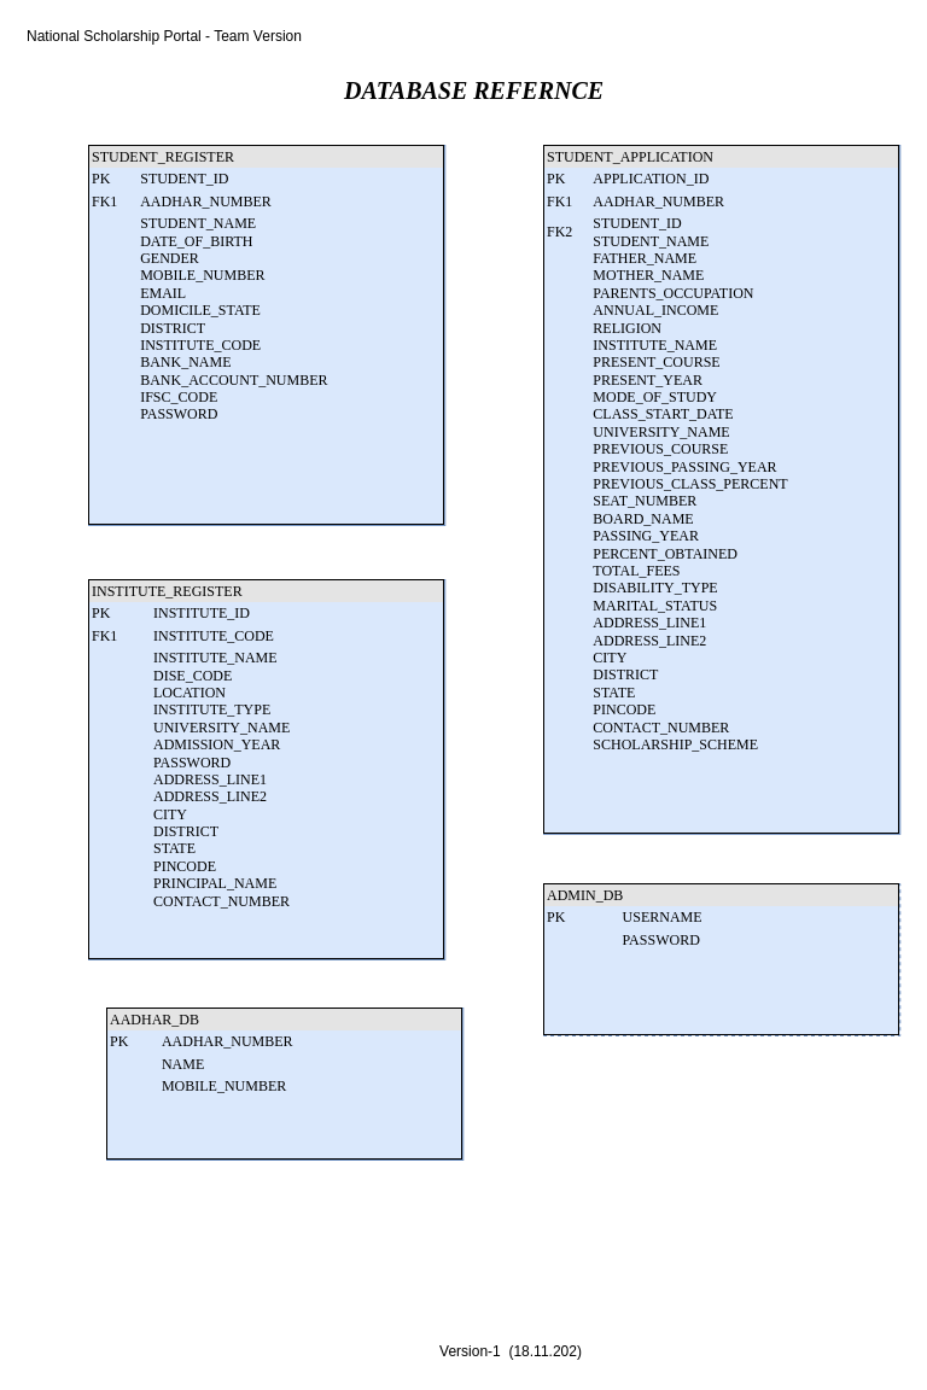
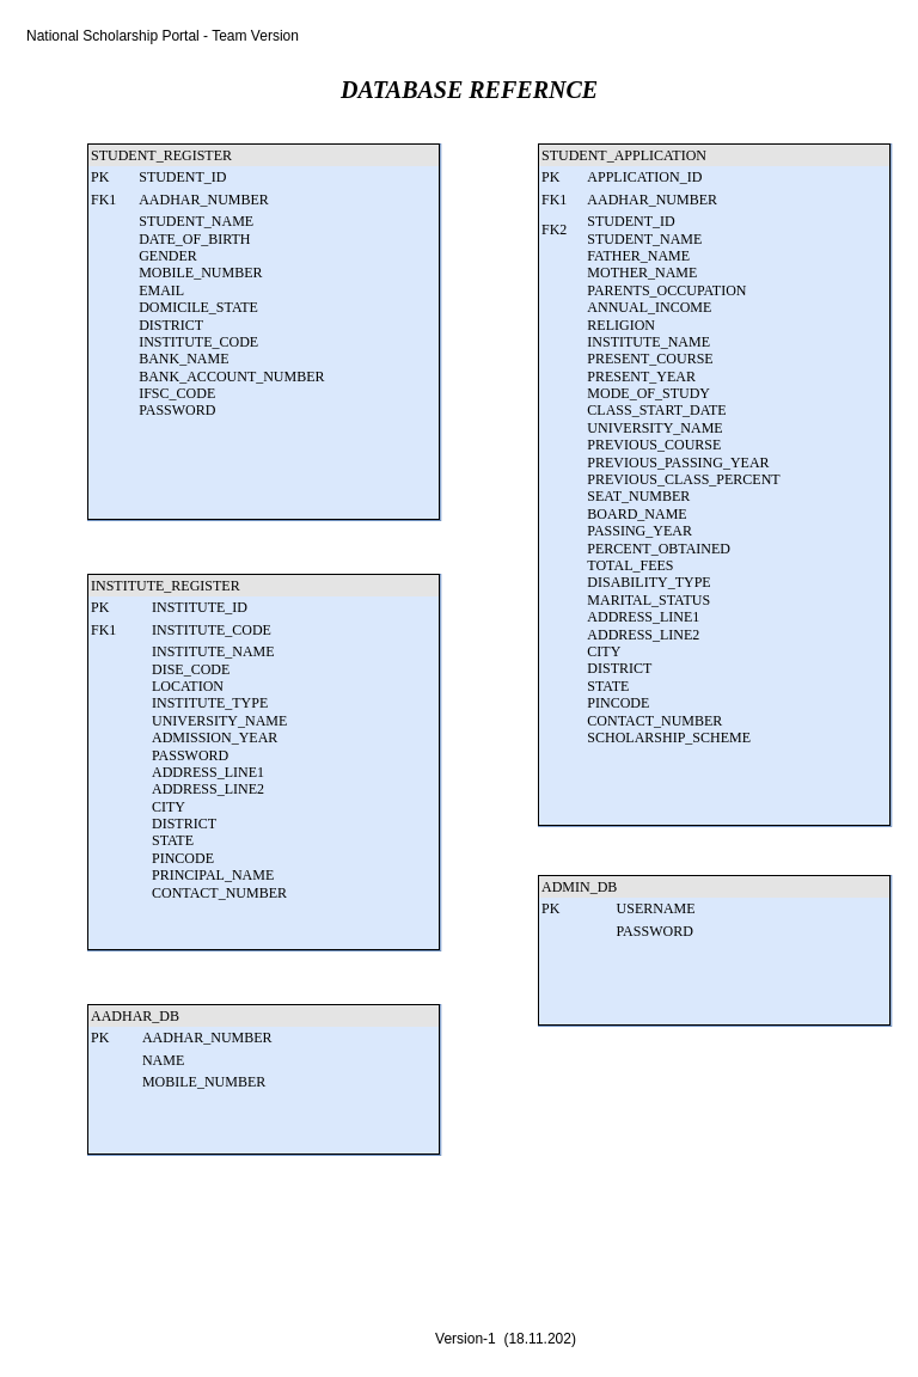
- <mxCell id="7" value="&lt;div style=&quot;box-sizing: border-box ; width: 100% ; background: #e4e4e4 ; padding: 2px&quot;&gt;ADMIN_DB&lt;/div&gt;&lt;table style=&quot;width: 100% ; font-size: 1em&quot; cellpadding=&quot;2&quot; cellspacing=&quot;0&quot;&gt;&lt;tbody&gt;&lt;tr&gt;&lt;td&gt;PK&lt;/td&gt;&lt;td&gt;USERNAME&lt;/td&gt;&lt;/tr&gt;&lt;tr&gt;&lt;td&gt;&lt;br&gt;&lt;/td&gt;&lt;td&gt;PASSWORD&amp;nbsp;&lt;br&gt;&lt;/td&gt;&lt;/tr&gt;&lt;tr&gt;&lt;td&gt;&lt;/td&gt;&lt;td&gt;&lt;br&gt;&lt;/td&gt;&lt;/tr&gt;&lt;/tbody&gt;&lt;/table&gt;" style="verticalAlign=top;align=left;overflow=fill;html=1;fillColor=#dae8fc;strokeColor=#6c8ebf;fontFamily=Verdana;labelBorderColor=#000000;dashed=1;" parent="1" vertex="1"><mxGeometry x="450" y="732" width="295.275" height="125.984" as="geometry" /></mxCell>
+ <mxCell id="7" value="&lt;div style=&quot;box-sizing: border-box ; width: 100% ; background: #e4e4e4 ; padding: 2px&quot;&gt;ADMIN_DB&lt;/div&gt;&lt;table style=&quot;width: 100% ; font-size: 1em&quot; cellpadding=&quot;2&quot; cellspacing=&quot;0&quot;&gt;&lt;tbody&gt;&lt;tr&gt;&lt;td&gt;PK&lt;/td&gt;&lt;td&gt;USERNAME&lt;/td&gt;&lt;/tr&gt;&lt;tr&gt;&lt;td&gt;&lt;br&gt;&lt;/td&gt;&lt;td&gt;PASSWORD&amp;nbsp;&lt;br&gt;&lt;/td&gt;&lt;/tr&gt;&lt;tr&gt;&lt;td&gt;&lt;/td&gt;&lt;td&gt;&lt;br&gt;&lt;/td&gt;&lt;/tr&gt;&lt;/tbody&gt;&lt;/table&gt;" style="verticalAlign=top;align=left;overflow=fill;html=1;fillColor=#dae8fc;strokeColor=#6c8ebf;fontFamily=Verdana;labelBorderColor=#000000;" parent="1" vertex="1"><mxGeometry x="450" y="732" width="295.275" height="125.984" as="geometry" /></mxCell>
- <mxCell id="6" value="&lt;div style=&quot;box-sizing: border-box ; width: 100% ; background: #e4e4e4 ; padding: 2px&quot;&gt;AADHAR_DB&lt;/div&gt;&lt;table style=&quot;width: 100% ; font-size: 1em&quot; cellpadding=&quot;2&quot; cellspacing=&quot;0&quot;&gt;&lt;tbody&gt;&lt;tr&gt;&lt;td&gt;PK&lt;/td&gt;&lt;td&gt;AADHAR_NUMBER&lt;br&gt;&lt;/td&gt;&lt;/tr&gt;&lt;tr&gt;&lt;td&gt;&lt;br&gt;&lt;/td&gt;&lt;td&gt;NAME&lt;br&gt;&lt;/td&gt;&lt;/tr&gt;&lt;tr&gt;&lt;td&gt;&lt;/td&gt;&lt;td&gt;MOBILE_NUMBER&lt;br&gt;&lt;/td&gt;&lt;/tr&gt;&lt;/tbody&gt;&lt;/table&gt;" style="verticalAlign=top;align=left;overflow=fill;html=1;fillColor=#dae8fc;strokeColor=#6c8ebf;fontFamily=Verdana;labelBorderColor=#000000;" parent="1" vertex="1"><mxGeometry x="88" y="835" width="295.275" height="125.984" as="geometry" /></mxCell>
+ <mxCell id="6" value="&lt;div style=&quot;box-sizing: border-box ; width: 100% ; background: #e4e4e4 ; padding: 2px&quot;&gt;AADHAR_DB&lt;/div&gt;&lt;table style=&quot;width: 100% ; font-size: 1em&quot; cellpadding=&quot;2&quot; cellspacing=&quot;0&quot;&gt;&lt;tbody&gt;&lt;tr&gt;&lt;td&gt;PK&lt;/td&gt;&lt;td&gt;AADHAR_NUMBER&lt;br&gt;&lt;/td&gt;&lt;/tr&gt;&lt;tr&gt;&lt;td&gt;&lt;br&gt;&lt;/td&gt;&lt;td&gt;NAME&lt;br&gt;&lt;/td&gt;&lt;/tr&gt;&lt;tr&gt;&lt;td&gt;&lt;/td&gt;&lt;td&gt;MOBILE_NUMBER&lt;br&gt;&lt;/td&gt;&lt;/tr&gt;&lt;/tbody&gt;&lt;/table&gt;" style="verticalAlign=top;align=left;overflow=fill;html=1;fillColor=#dae8fc;strokeColor=#6c8ebf;fontFamily=Verdana;labelBorderColor=#000000;" parent="1" vertex="1"><mxGeometry x="73" y="840" width="295.275" height="125.984" as="geometry" /></mxCell>
